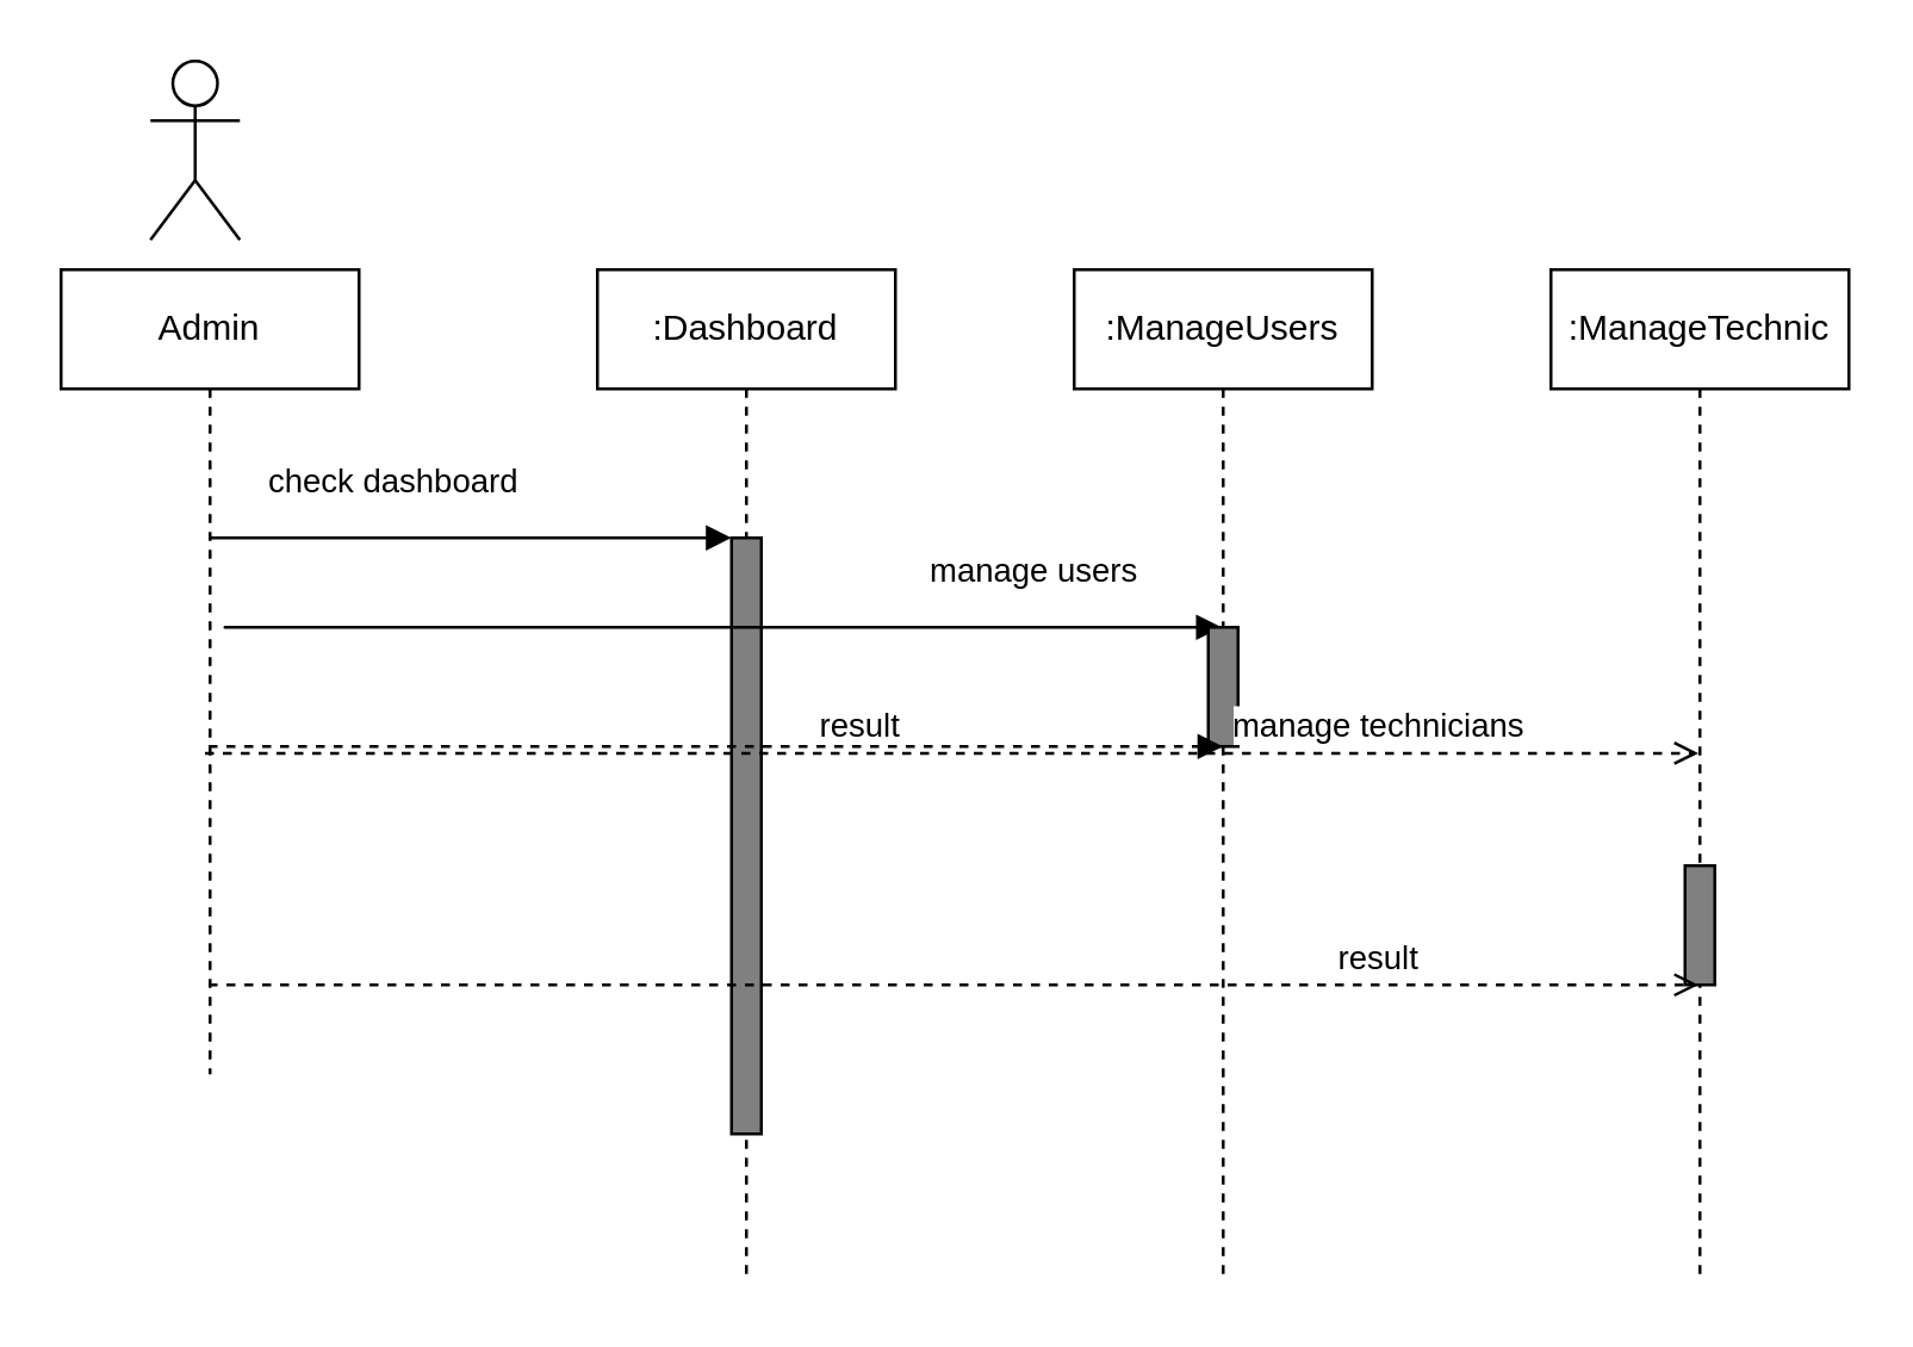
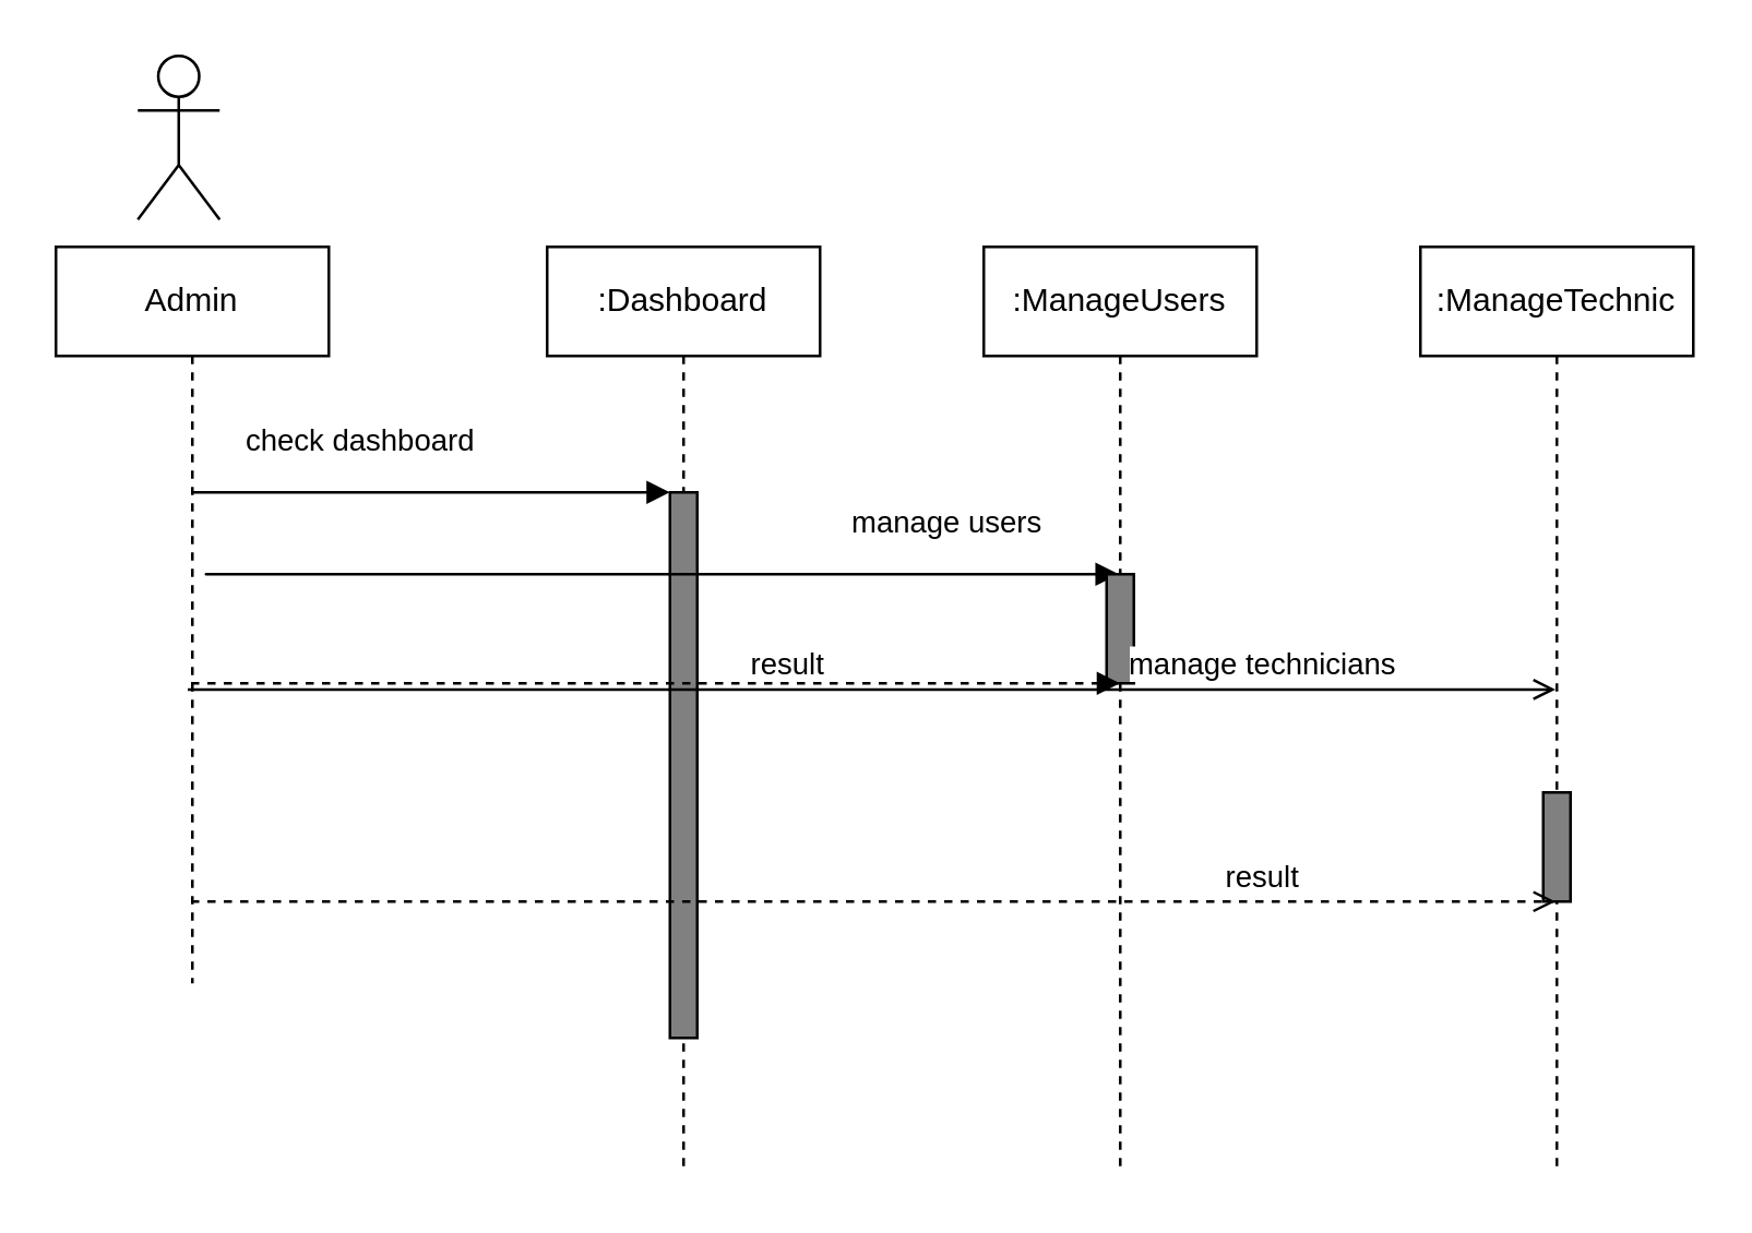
- <mxCell id="13" value="" style="html=1;verticalAlign=bottom;labelBackgroundColor=none;endArrow=open;endFill=1;dashed=1;exitX=0.483;exitY=0.601;exitDx=0;exitDy=0;exitPerimeter=0;" edge="1" parent="1" source="2" target="9"><mxGeometry width="160" relative="1" as="geometry"><mxPoint x="120" y="290" as="sourcePoint" /><mxPoint x="410" y="290" as="targetPoint" /></mxGeometry></mxCell>
+ <mxCell id="13" value="" style="html=1;verticalAlign=bottom;labelBackgroundColor=none;endArrow=open;endFill=1;dashed=0;exitX=0.483;exitY=0.601;exitDx=0;exitDy=0;exitPerimeter=0;" edge="1" parent="1" source="2" target="9"><mxGeometry width="160" relative="1" as="geometry"><mxPoint x="120" y="290" as="sourcePoint" /><mxPoint x="410" y="290" as="targetPoint" /></mxGeometry></mxCell>
